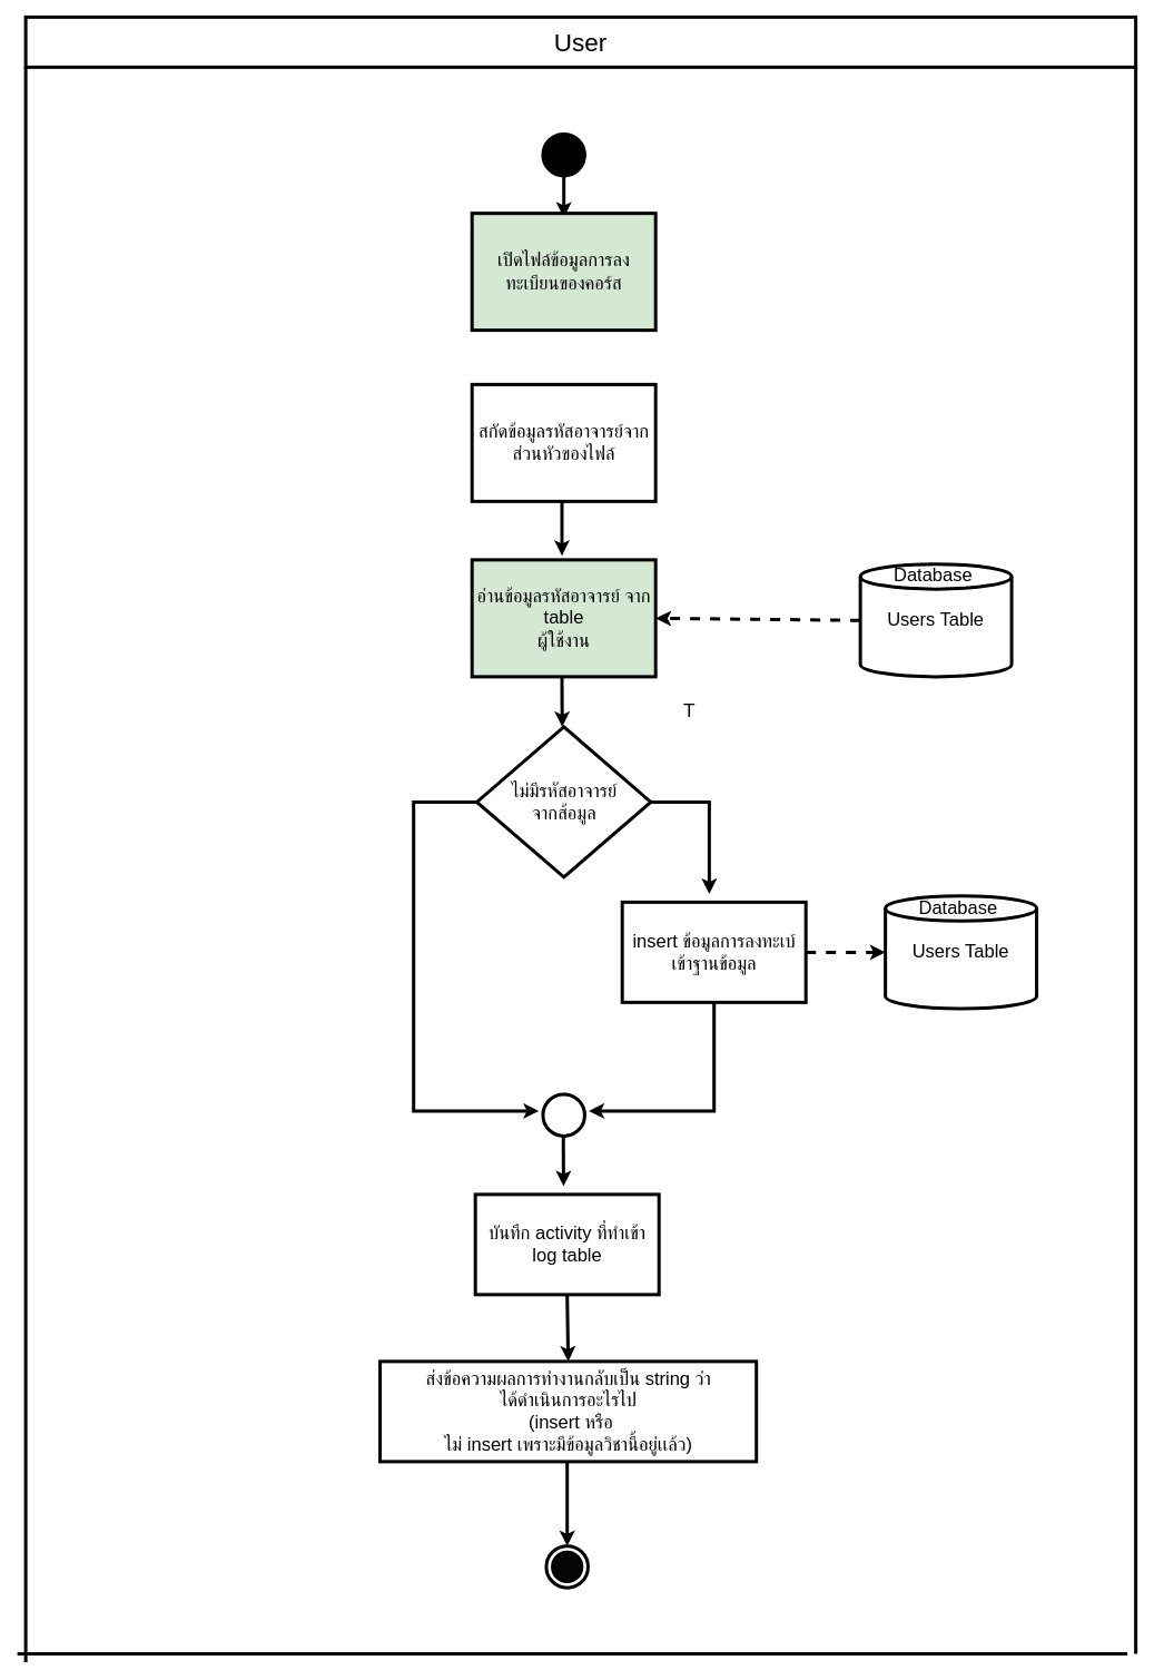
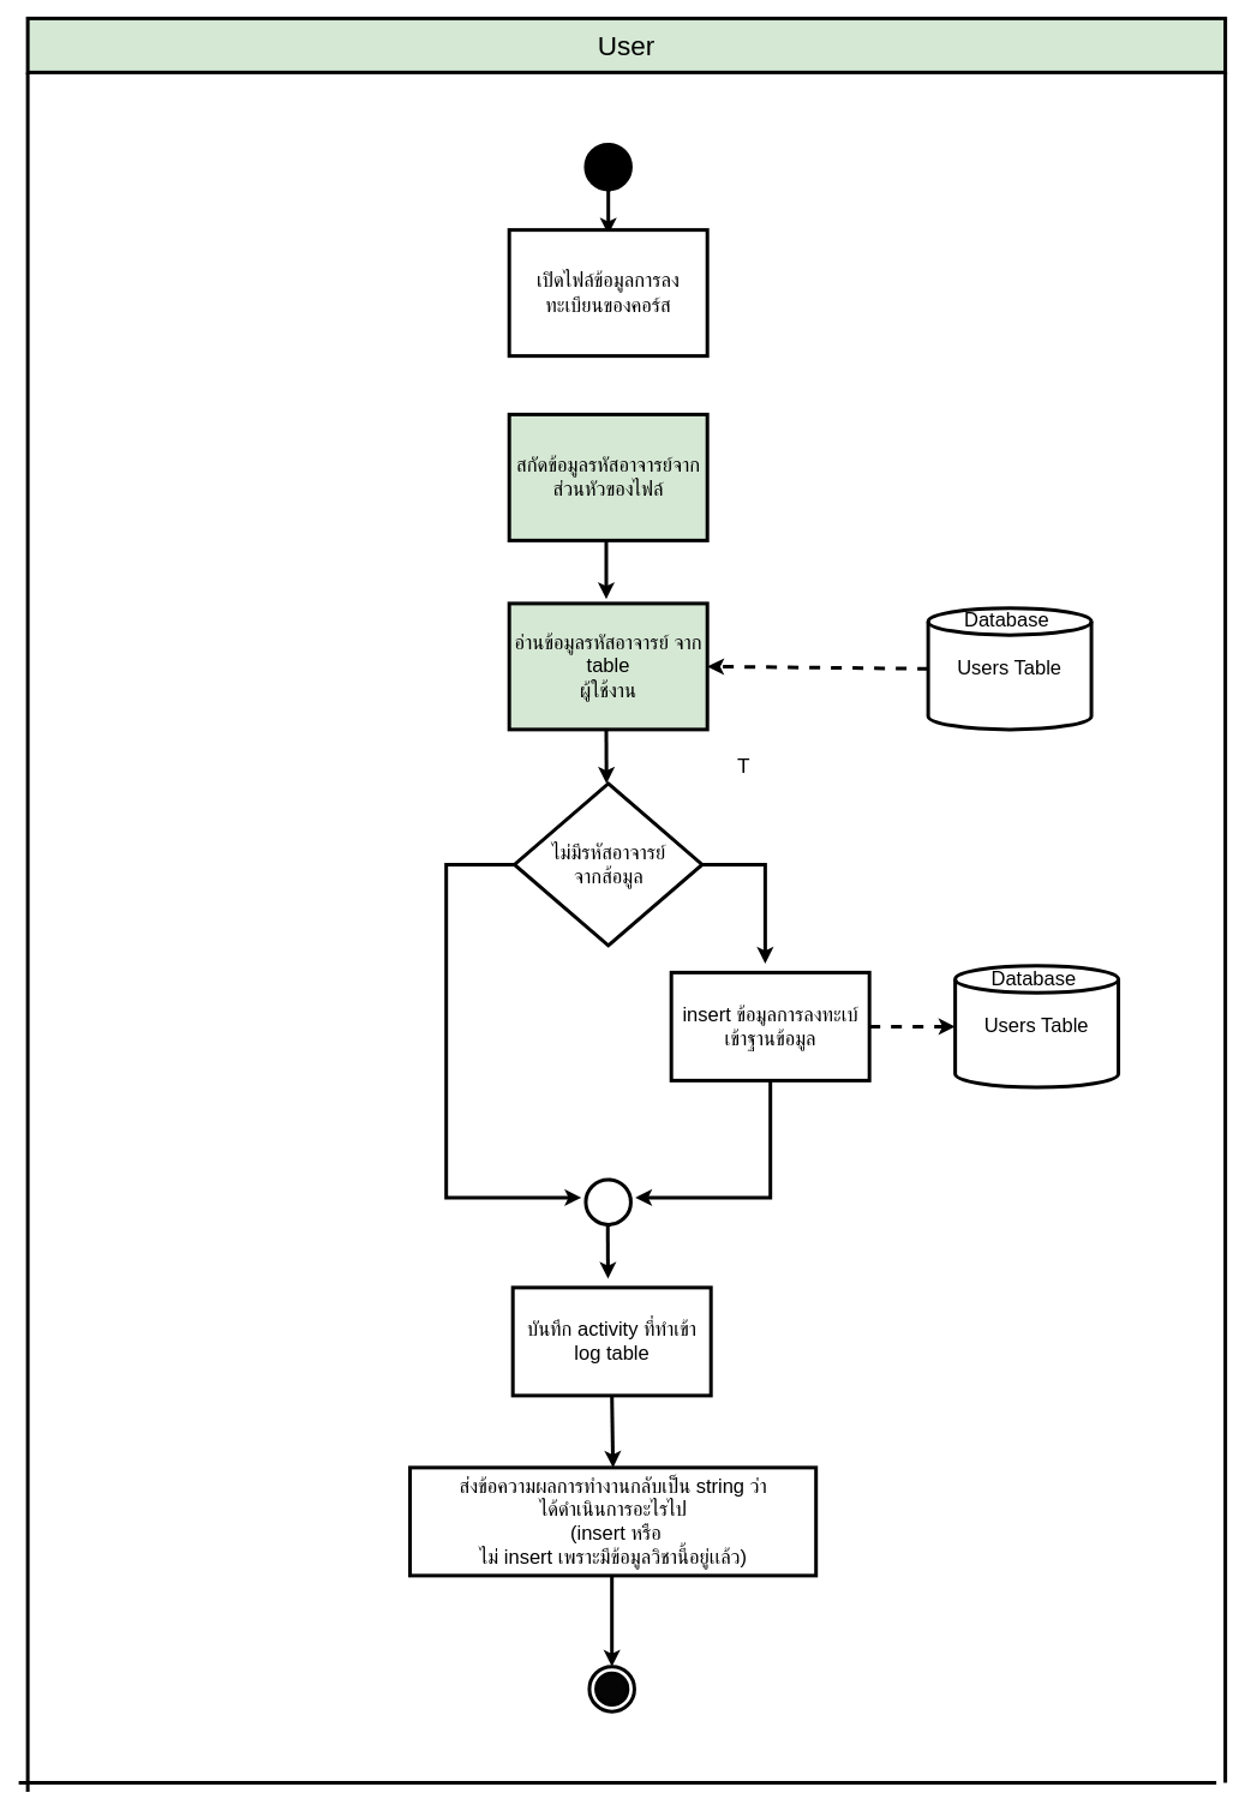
- <mxCell id="2" value="&lt;font style=&quot;font-size: 30px;&quot;&gt;User&lt;/font&gt;" style="rounded=0;whiteSpace=wrap;html=1;strokeWidth=4;" parent="1" vertex="1"><mxGeometry x="30" y="20" width="1330" height="60" as="geometry" /></mxCell>
+ <mxCell id="2" value="&lt;font style=&quot;font-size: 30px;&quot;&gt;User&lt;/font&gt;" style="rounded=0;whiteSpace=wrap;html=1;strokeWidth=4;fillColor=#d5e8d4;" parent="1" vertex="1"><mxGeometry x="30" y="20" width="1330" height="60" as="geometry" /></mxCell>
- <mxCell id="7" value="&lt;span style=&quot;font-size: 22px;&quot;&gt;เปิดไฟล์ข้อมูลการลงทะเบียนของคอร์ส&lt;/span&gt;" style="rounded=0;whiteSpace=wrap;html=1;strokeWidth=4;fillColor=#d5e8d4;" parent="1" vertex="1"><mxGeometry x="564.75" y="255" width="220" height="140" as="geometry" /></mxCell>
+ <mxCell id="7" value="&lt;span style=&quot;font-size: 22px;&quot;&gt;เปิดไฟล์ข้อมูลการลงทะเบียนของคอร์ส&lt;/span&gt;" style="rounded=0;whiteSpace=wrap;html=1;strokeWidth=4;" parent="1" vertex="1"><mxGeometry x="564.75" y="255" width="220" height="140" as="geometry" /></mxCell>
- <mxCell id="8" value="&lt;font style=&quot;font-size: 22px;&quot;&gt;สกัดข้อมูลรหัส&lt;font style=&quot;font-size: 22px;&quot;&gt;อาจารย์&lt;/font&gt;จากส่วนหัวของไฟล์&lt;/font&gt;" style="rounded=0;whiteSpace=wrap;html=1;strokeWidth=4;" parent="1" vertex="1"><mxGeometry x="564.75" y="460" width="220" height="140" as="geometry" /></mxCell>
+ <mxCell id="8" value="&lt;font style=&quot;font-size: 22px;&quot;&gt;สกัดข้อมูลรหัส&lt;font style=&quot;font-size: 22px;&quot;&gt;อาจารย์&lt;/font&gt;จากส่วนหัวของไฟล์&lt;/font&gt;" style="rounded=0;whiteSpace=wrap;html=1;strokeWidth=4;fillColor=#d5e8d4;" parent="1" vertex="1"><mxGeometry x="564.75" y="460" width="220" height="140" as="geometry" /></mxCell>
